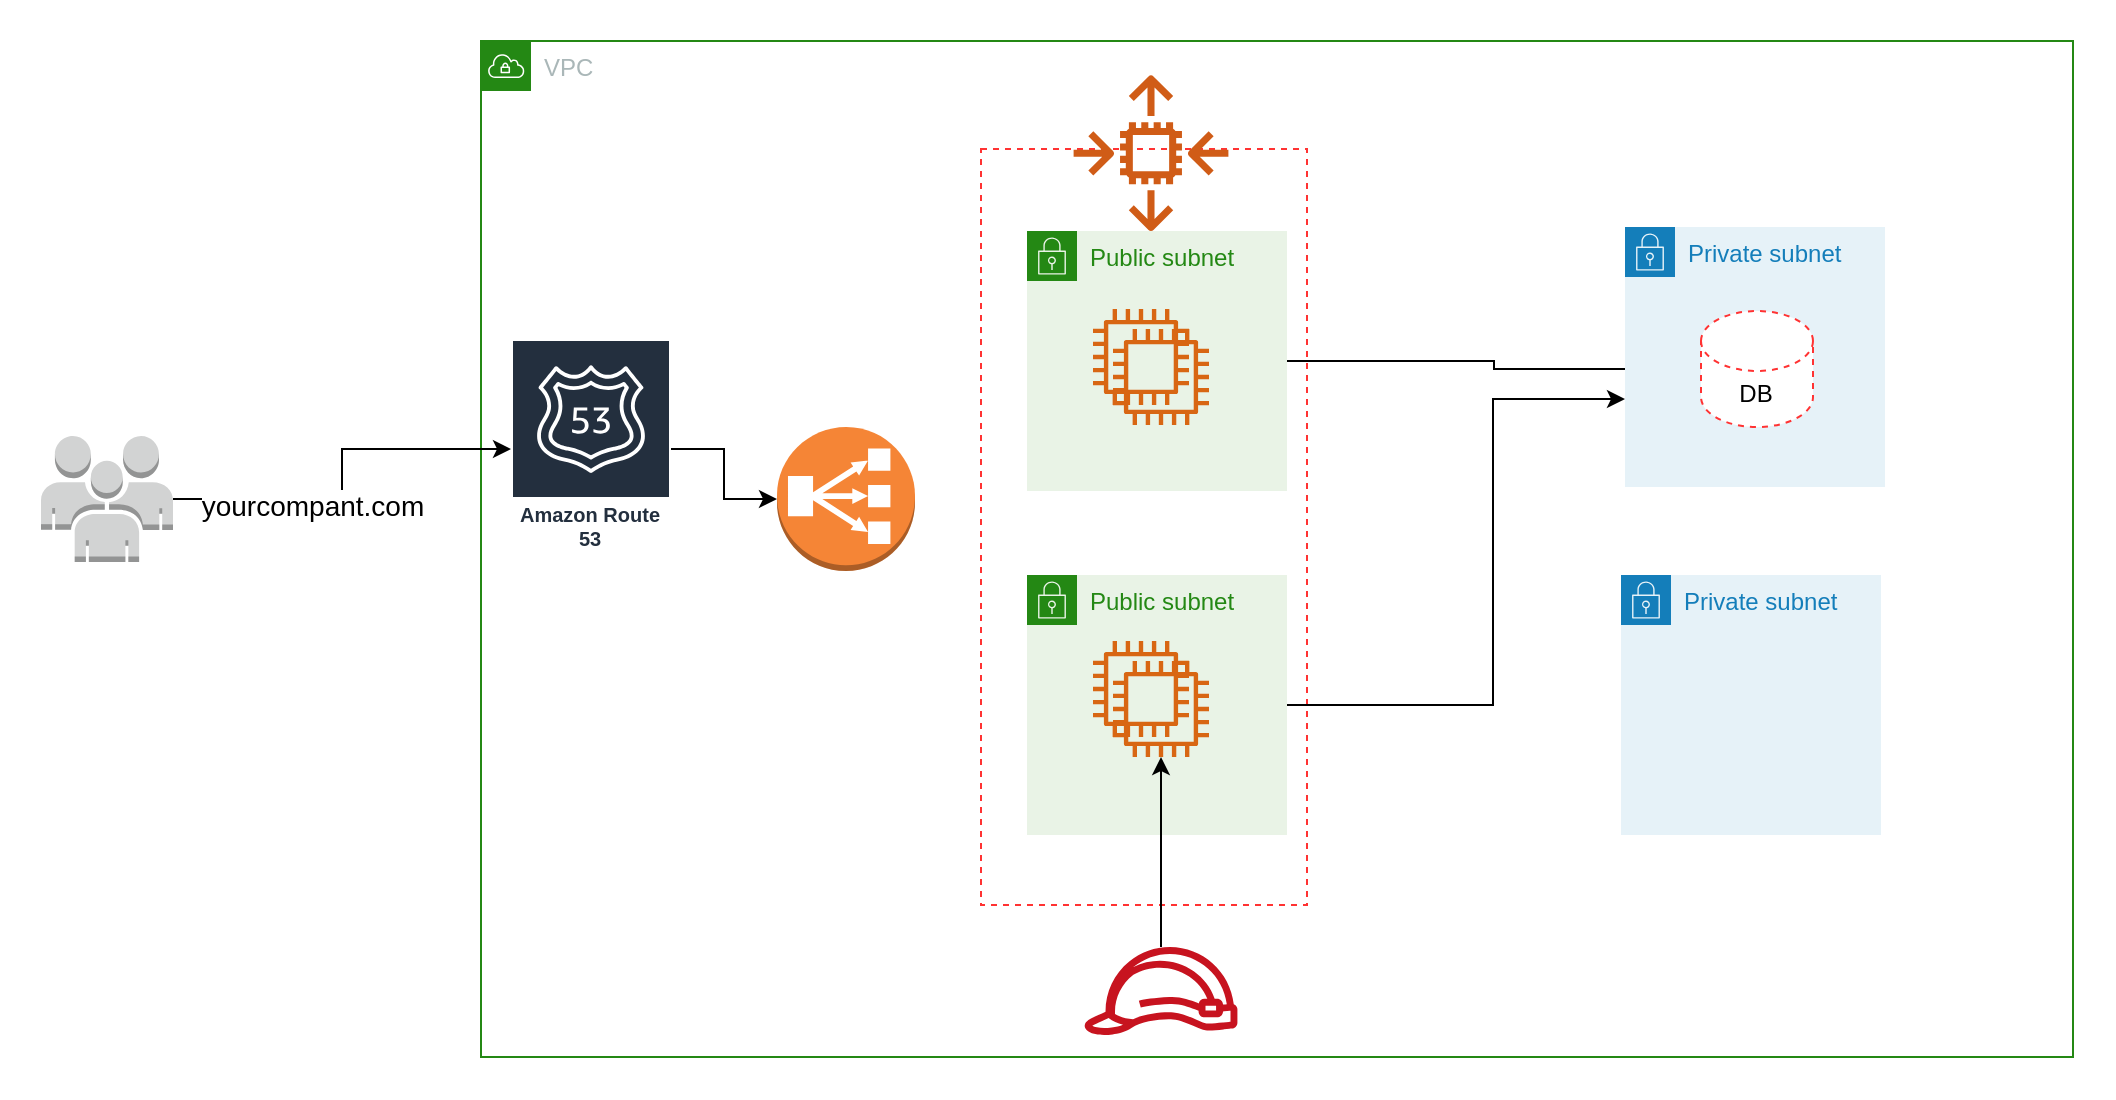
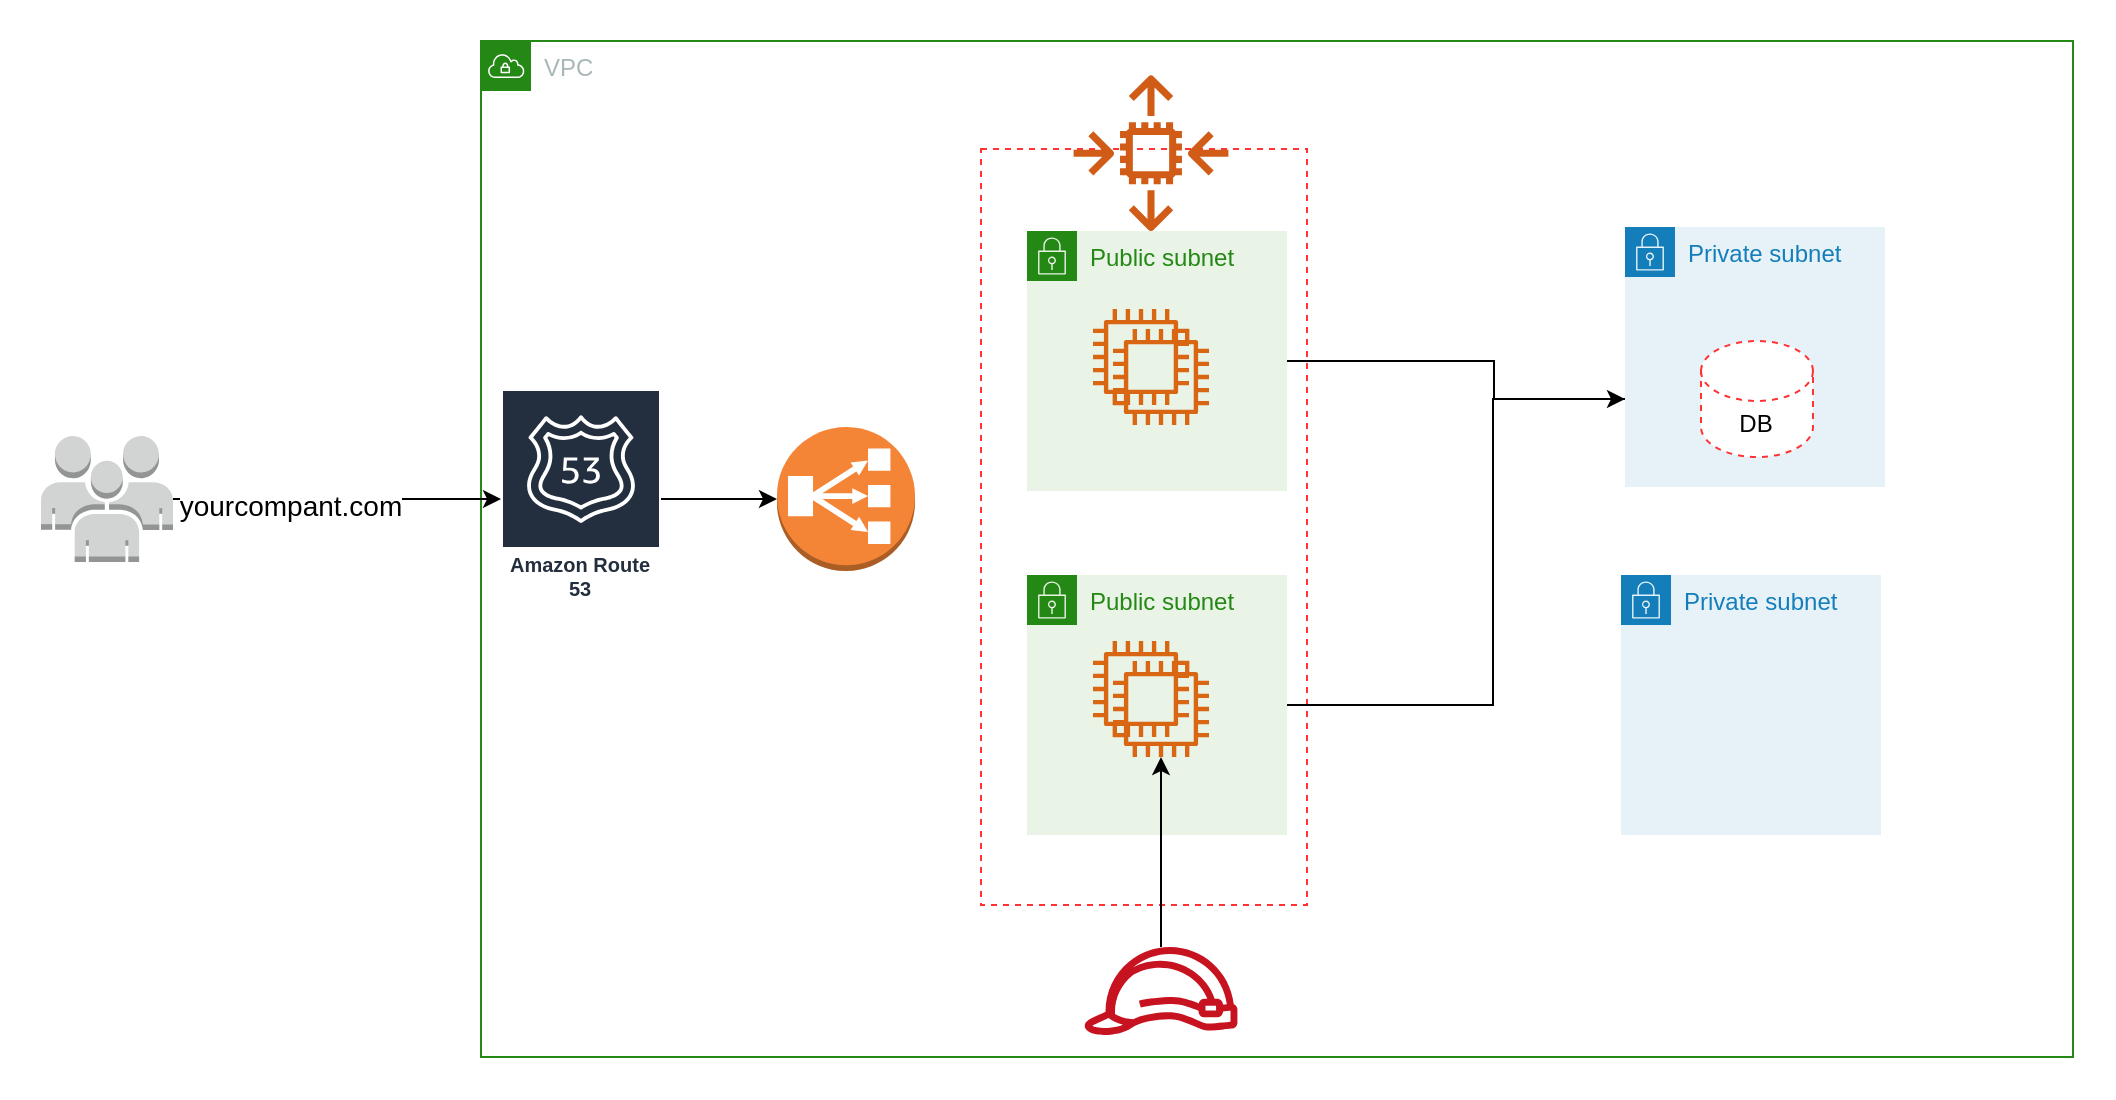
- <mxCell id="16" value="DB" style="shape=cylinder3;whiteSpace=wrap;html=1;boundedLbl=1;backgroundOutline=1;size=15;dashed=1;strokeColor=#FF3333;" vertex="1" parent="1"><mxGeometry x="850" y="155" width="56" height="58" as="geometry" /></mxCell>
+ <mxCell id="16" value="DB" style="shape=cylinder3;whiteSpace=wrap;html=1;boundedLbl=1;backgroundOutline=1;size=15;dashed=1;strokeColor=#FF3333;" vertex="1" parent="1"><mxGeometry x="850" y="170" width="56" height="58" as="geometry" /></mxCell>
- <mxCell id="20" value="Amazon Route 53" style="outlineConnect=0;fontColor=#232F3E;gradientColor=none;strokeColor=#ffffff;fillColor=#232F3E;dashed=0;verticalLabelPosition=middle;verticalAlign=bottom;align=center;html=1;whiteSpace=wrap;fontSize=10;fontStyle=1;spacing=3;shape=mxgraph.aws4.productIcon;prIcon=mxgraph.aws4.route_53;" vertex="1" parent="1"><mxGeometry x="255" y="169" width="80" height="110" as="geometry" /></mxCell>
+ <mxCell id="20" value="Amazon Route 53" style="outlineConnect=0;fontColor=#232F3E;gradientColor=none;strokeColor=#ffffff;fillColor=#232F3E;dashed=0;verticalLabelPosition=middle;verticalAlign=bottom;align=center;html=1;whiteSpace=wrap;fontSize=10;fontStyle=1;spacing=3;shape=mxgraph.aws4.productIcon;prIcon=mxgraph.aws4.route_53;" vertex="1" parent="1"><mxGeometry x="250" y="194" width="80" height="110" as="geometry" /></mxCell>
